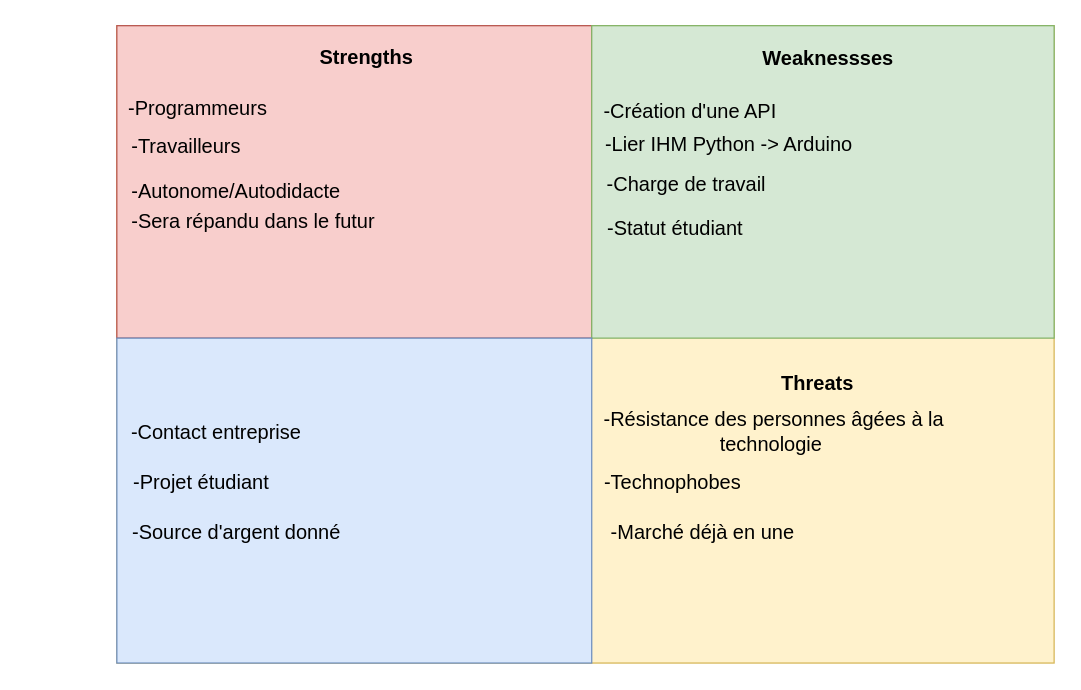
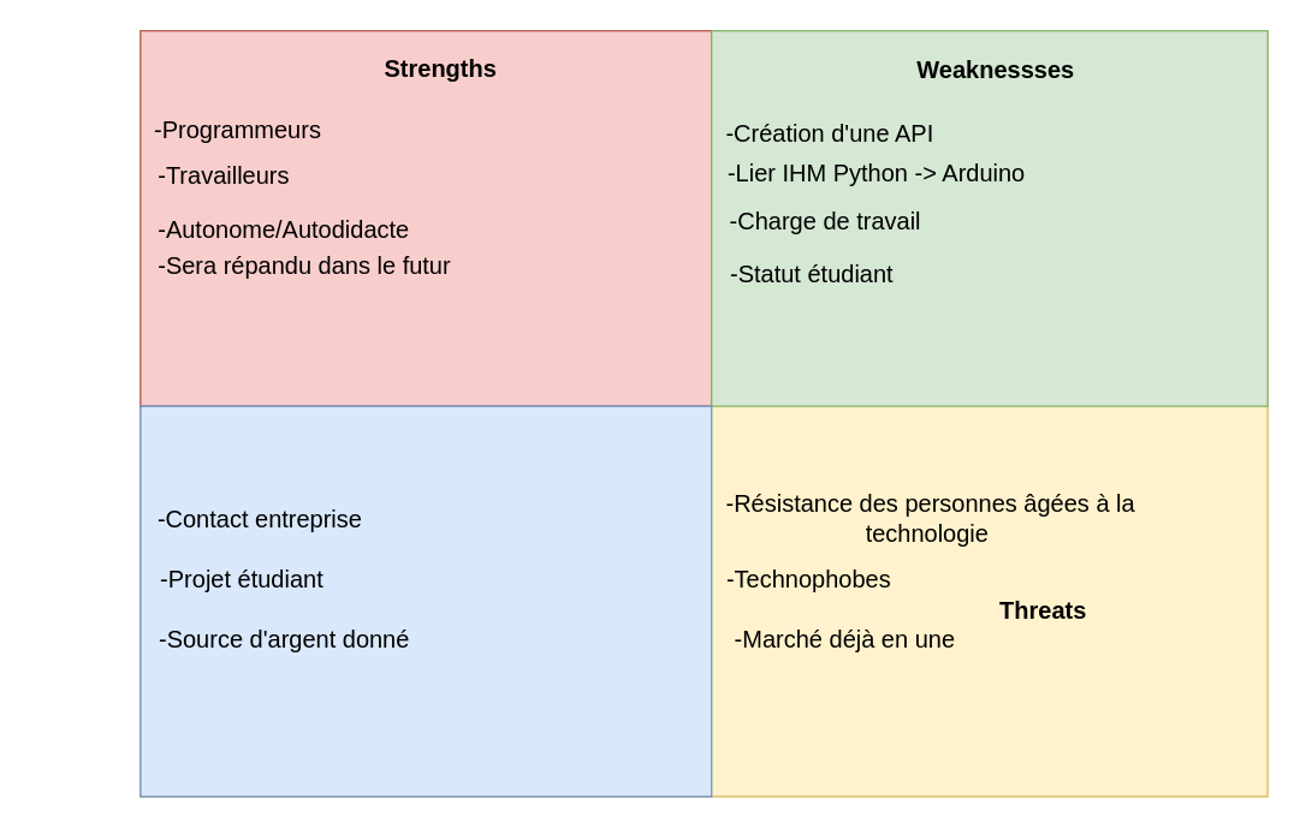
- <mxCell id="8" value="&lt;div style=&quot;text-align: center&quot;&gt;&lt;font face=&quot;helvetica&quot;&gt;&lt;b&gt;Threats&lt;/b&gt;&lt;/font&gt;&lt;/div&gt;" style="text;whiteSpace=wrap;html=1;fontSize=16;" vertex="1" parent="1"><mxGeometry x="623" y="290" width="100" height="30" as="geometry" /></mxCell>
+ <mxCell id="8" value="&lt;div style=&quot;text-align: center&quot;&gt;&lt;font face=&quot;helvetica&quot;&gt;&lt;b&gt;Threats&lt;/b&gt;&lt;/font&gt;&lt;/div&gt;" style="text;whiteSpace=wrap;html=1;fontSize=16;" vertex="1" parent="1"><mxGeometry x="663" y="390" width="100" height="30" as="geometry" /></mxCell>
